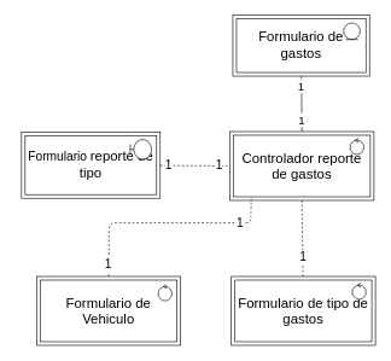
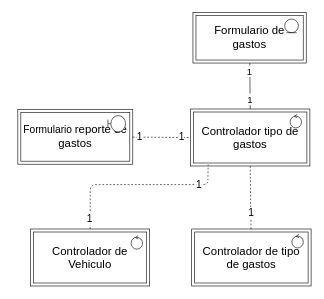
- <mxCell id="11" value="&lt;font style=&quot;font-size: 17px&quot;&gt;Formulario &lt;/font&gt;&lt;font style=&quot;font-size: 19px&quot;&gt;reporte de tipo&lt;/font&gt;" style="shape=ext;margin=3;double=1;whiteSpace=wrap;html=1;align=center;" vertex="1" parent="10"><mxGeometry width="191.611" height="91.5" as="geometry" /></mxCell>
+ <mxCell id="11" value="&lt;font style=&quot;font-size: 17px&quot;&gt;Formulario &lt;/font&gt;&lt;font style=&quot;font-size: 19px&quot;&gt;reporte de gastos&lt;/font&gt;" style="shape=ext;margin=3;double=1;whiteSpace=wrap;html=1;align=center;" vertex="1" parent="10"><mxGeometry width="191.611" height="91.5" as="geometry" /></mxCell>
- <mxCell id="4" value="&lt;font style=&quot;font-size: 19px&quot;&gt;Controlador&amp;nbsp;&lt;/font&gt;&lt;span style=&quot;font-size: 19px&quot;&gt;reporte de gastos&lt;/span&gt;" style="shape=ext;margin=3;double=1;whiteSpace=wrap;html=1;align=center;" vertex="1" parent="3"><mxGeometry width="199.0" height="95" as="geometry" /></mxCell>
+ <mxCell id="4" value="&lt;font style=&quot;font-size: 19px&quot;&gt;Controlador&amp;nbsp;&lt;/font&gt;&lt;span style=&quot;font-size: 19px&quot;&gt;tipo de gastos&lt;/span&gt;" style="shape=ext;margin=3;double=1;whiteSpace=wrap;html=1;align=center;" vertex="1" parent="3"><mxGeometry width="199.0" height="95" as="geometry" /></mxCell>
- <mxCell id="18" value="&lt;font style=&quot;font-size: 19px&quot;&gt;Formulario de Vehiculo&lt;/font&gt;" style="shape=ext;margin=3;double=1;whiteSpace=wrap;html=1;align=center;" vertex="1" parent="17"><mxGeometry width="199.0" height="95" as="geometry" /></mxCell>
+ <mxCell id="18" value="&lt;font style=&quot;font-size: 19px&quot;&gt;Controlador de Vehiculo&lt;/font&gt;" style="shape=ext;margin=3;double=1;whiteSpace=wrap;html=1;align=center;" vertex="1" parent="17"><mxGeometry width="199.0" height="95" as="geometry" /></mxCell>
- <mxCell id="22" value="&lt;font style=&quot;font-size: 19px&quot;&gt;Formulario de tipo de gastos&lt;/font&gt;" style="shape=ext;margin=3;double=1;whiteSpace=wrap;html=1;align=center;" vertex="1" parent="1"><mxGeometry x="319" y="381" width="199.0" height="95" as="geometry" /></mxCell>
+ <mxCell id="22" value="&lt;font style=&quot;font-size: 19px&quot;&gt;Controlador de tipo de gastos&lt;/font&gt;" style="shape=ext;margin=3;double=1;whiteSpace=wrap;html=1;align=center;" vertex="1" parent="1"><mxGeometry x="319" y="381" width="199.0" height="95" as="geometry" /></mxCell>
